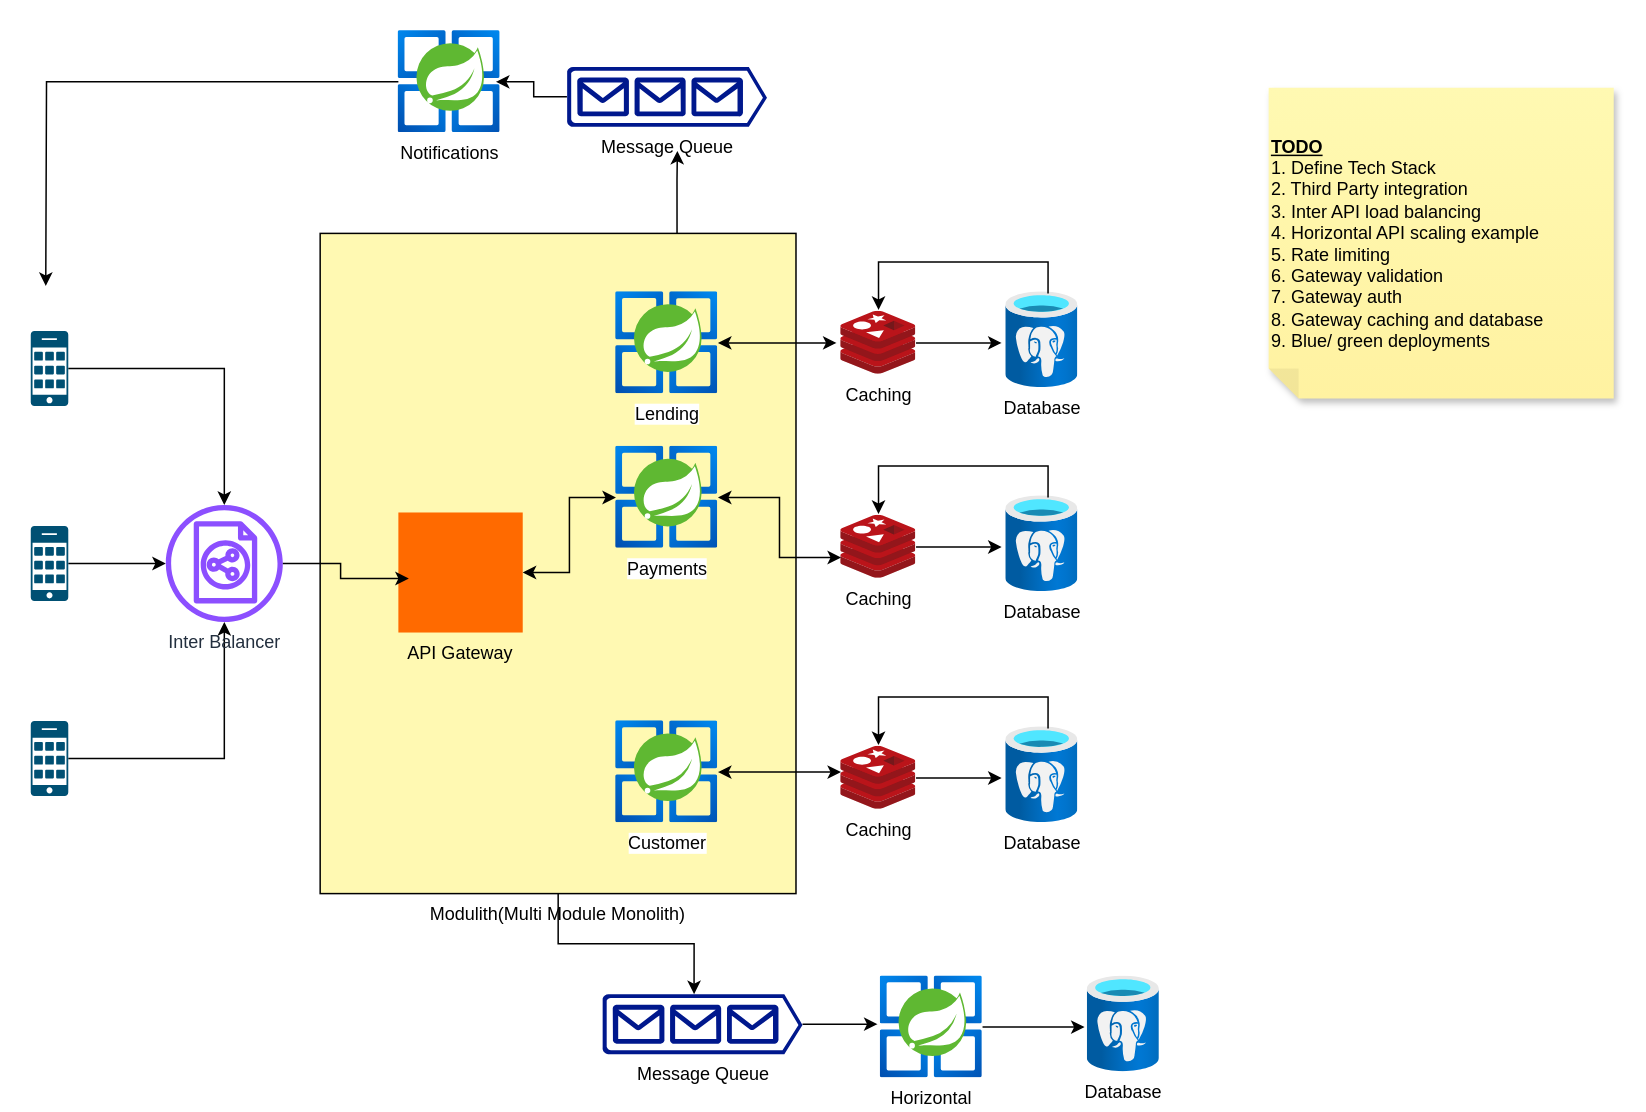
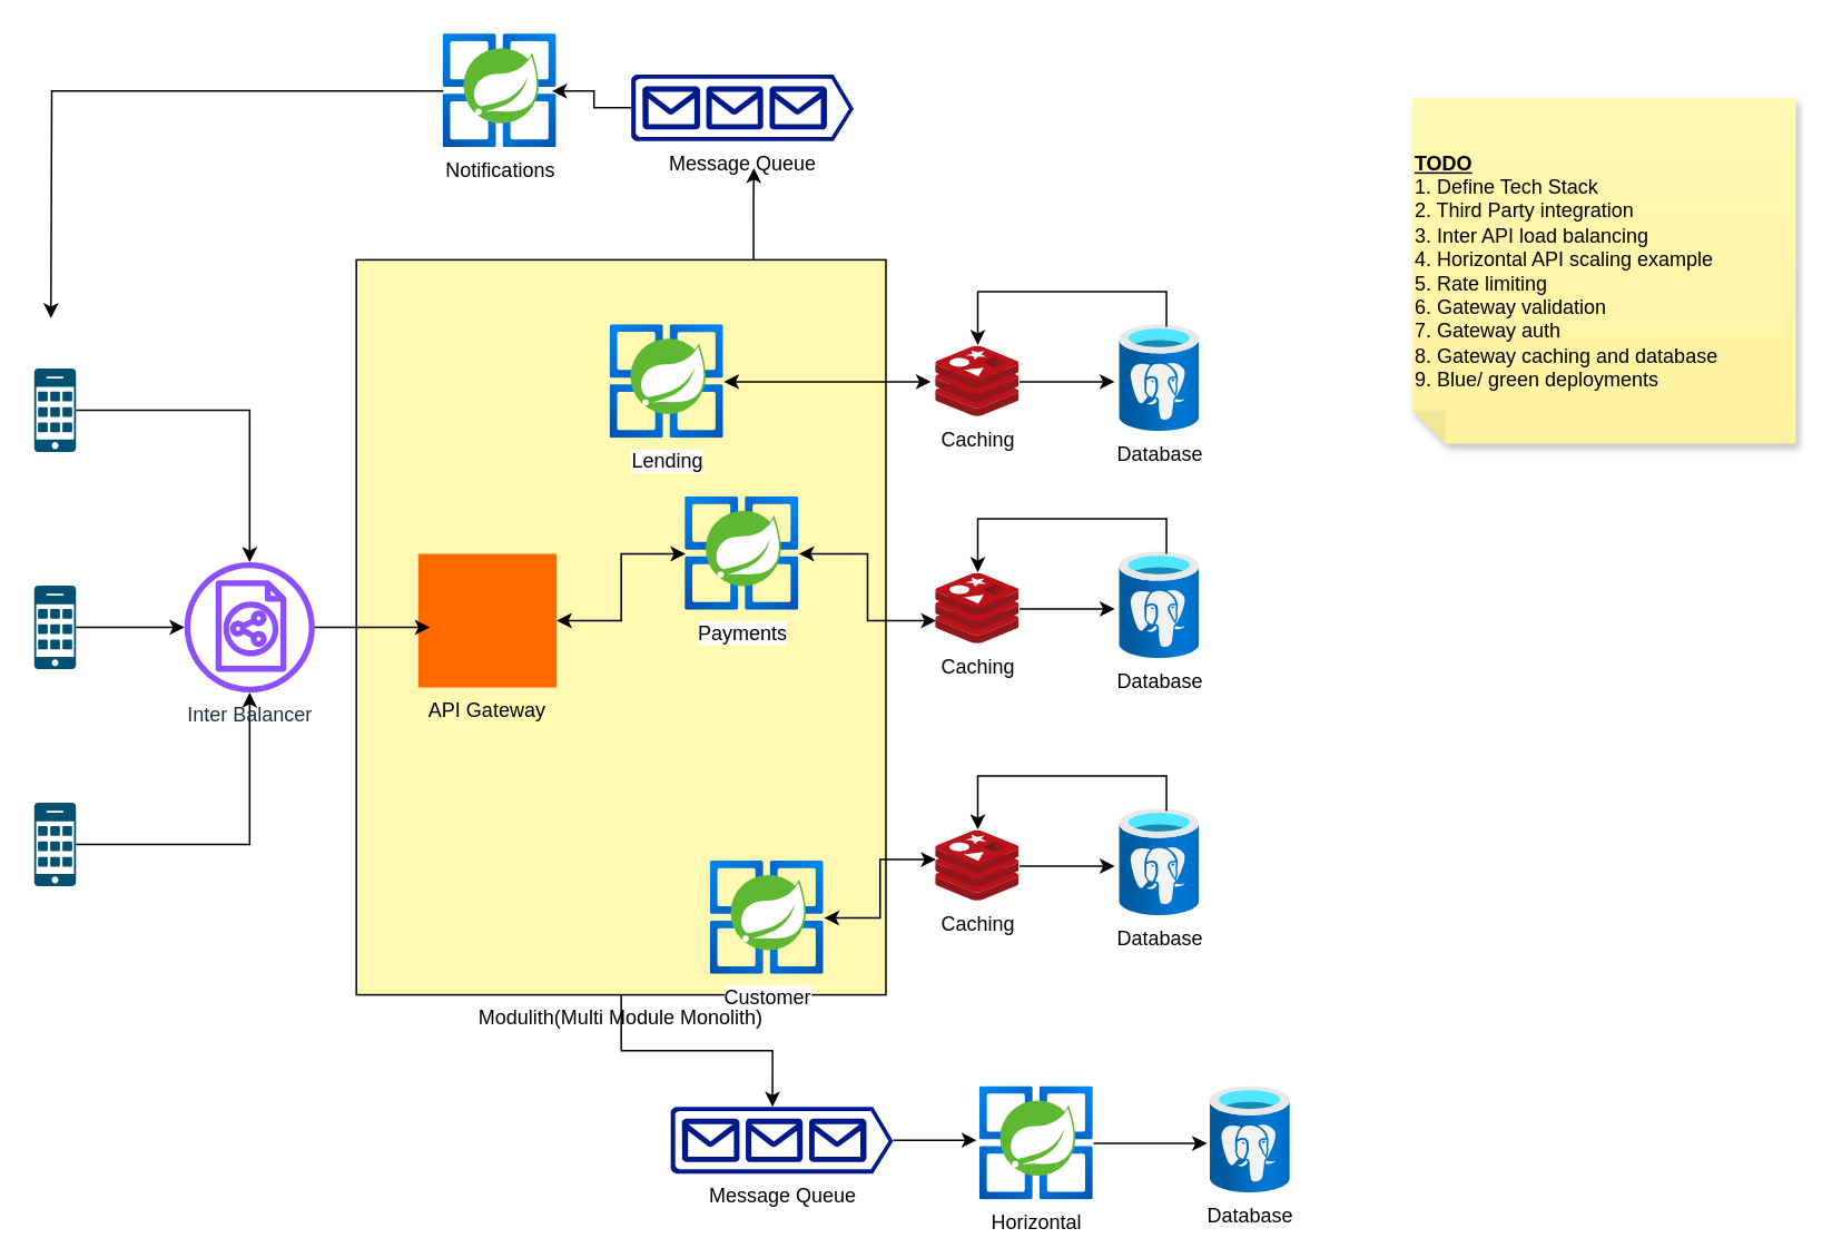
- <mxCell id="13" value="Lending" style="image;aspect=fixed;html=1;points=[];align=center;fontSize=12;image=img/lib/azure2/compute/Azure_Spring_Cloud.svg;" vertex="1" parent="1"><mxGeometry x="410" y="194" width="68" height="68" as="geometry" /></mxCell>
+ <mxCell id="13" value="Lending" style="image;aspect=fixed;html=1;points=[];align=center;fontSize=12;image=img/lib/azure2/compute/Azure_Spring_Cloud.svg;" vertex="1" parent="1"><mxGeometry x="365" y="194" width="68" height="68" as="geometry" /></mxCell>
- <mxCell id="11" value="API Gateway" style="points=[];aspect=fixed;html=1;align=center;shadow=0;dashed=0;fillColor=#FF6A00;strokeColor=none;shape=mxgraph.alibaba_cloud.apigateway;verticalAlign=top;labelPosition=center;verticalLabelPosition=bottom;" vertex="1" parent="1"><mxGeometry x="265" y="341" width="82.88" height="80" as="geometry" /></mxCell>
+ <mxCell id="11" value="API Gateway" style="points=[];aspect=fixed;html=1;align=center;shadow=0;dashed=0;fillColor=#FF6A00;strokeColor=none;shape=mxgraph.alibaba_cloud.apigateway;verticalAlign=top;labelPosition=center;verticalLabelPosition=bottom;" vertex="1" parent="1"><mxGeometry x="250" y="331" width="82.88" height="80" as="geometry" /></mxCell>
- <mxCell id="15" value="Customer" style="image;aspect=fixed;html=1;points=[];align=center;fontSize=12;image=img/lib/azure2/compute/Azure_Spring_Cloud.svg;" vertex="1" parent="1"><mxGeometry x="410" y="480" width="68" height="68" as="geometry" /></mxCell>
+ <mxCell id="15" value="Customer" style="image;aspect=fixed;html=1;points=[];align=center;fontSize=12;image=img/lib/azure2/compute/Azure_Spring_Cloud.svg;" vertex="1" parent="1"><mxGeometry x="425" y="515" width="68" height="68" as="geometry" /></mxCell>
